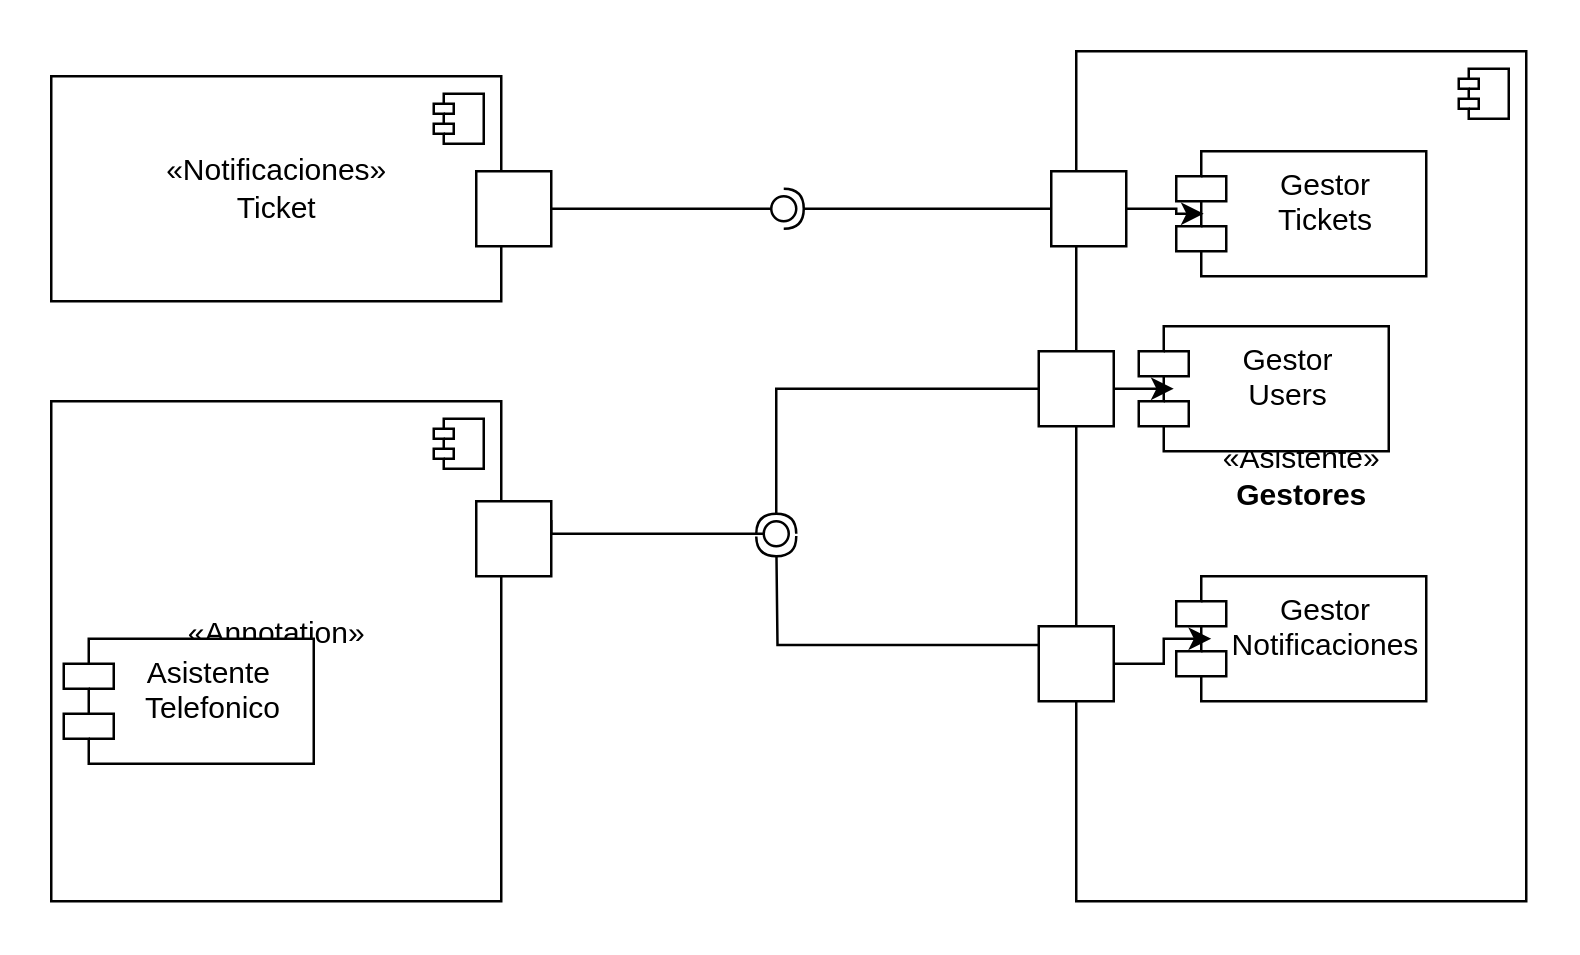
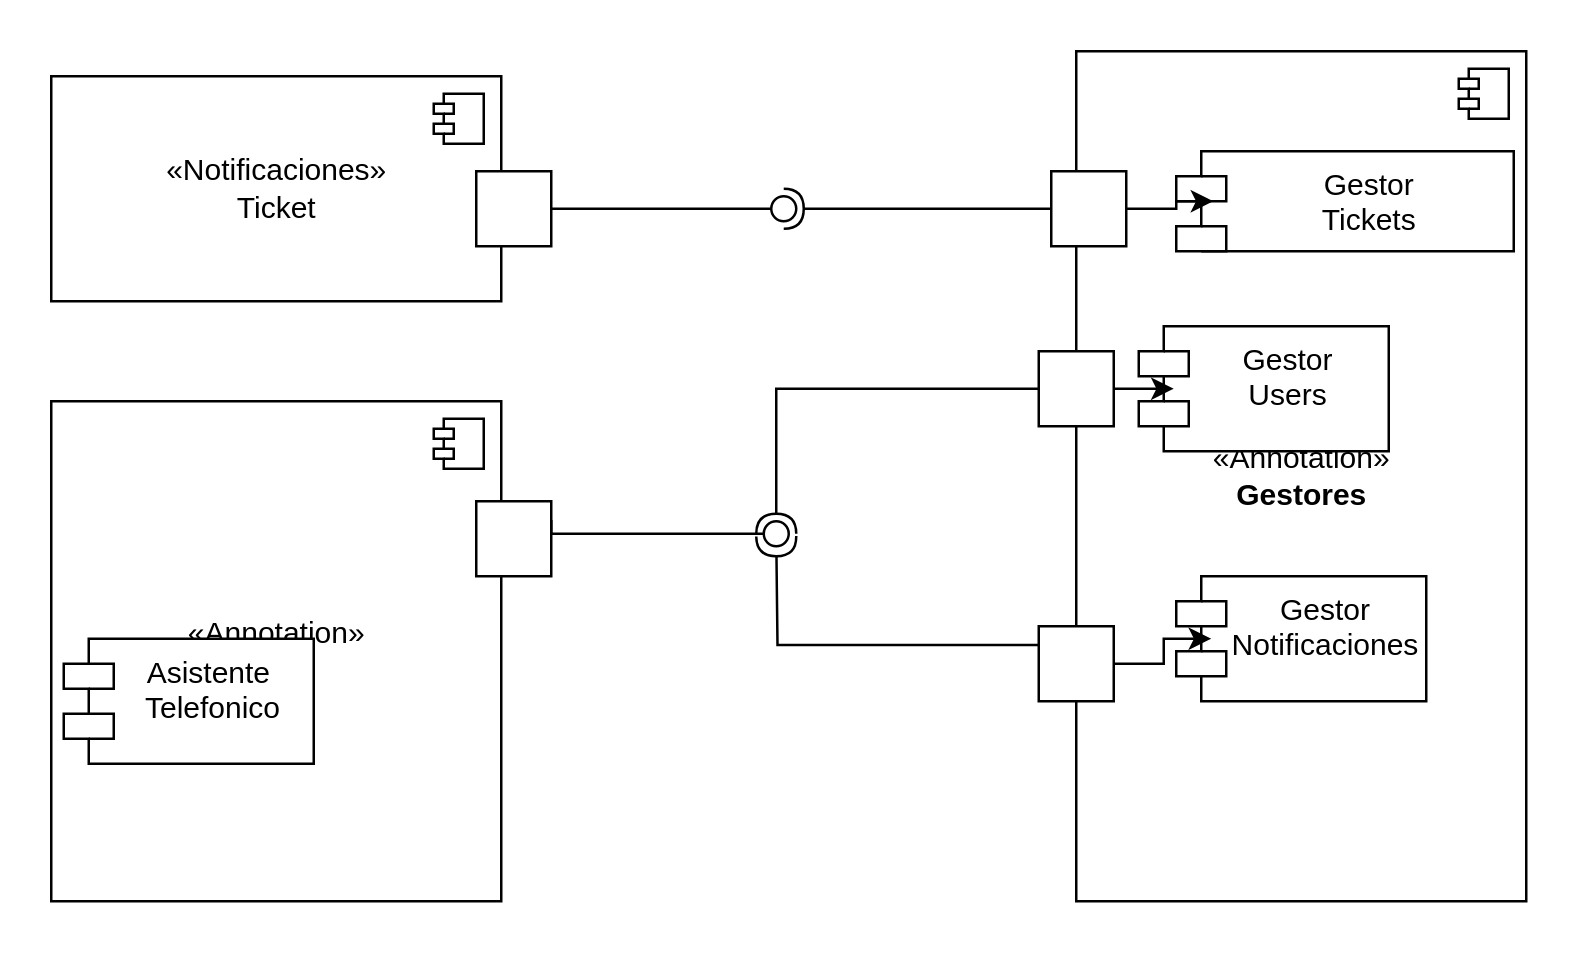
- <mxCell id="12" value="Gestor&#10;Tickets" style="shape=module;align=left;spacingLeft=20;align=center;verticalAlign=top;" vertex="1" parent="1"><mxGeometry x="470" y="60" width="100" height="50" as="geometry" /></mxCell>
+ <mxCell id="12" value="Gestor&#10;Tickets" style="shape=module;align=left;spacingLeft=20;align=center;verticalAlign=top;" vertex="1" parent="1"><mxGeometry x="470" y="60" width="135" height="40" as="geometry" /></mxCell>
- <mxCell id="10" value="«Asistente»&lt;br&gt;&lt;b&gt;Gestores&lt;/b&gt;" style="html=1;dropTarget=0;" vertex="1" parent="1"><mxGeometry x="430" y="20" width="180" height="340" as="geometry" /></mxCell>
+ <mxCell id="10" value="«Annotation»&lt;br&gt;&lt;b&gt;Gestores&lt;/b&gt;" style="html=1;dropTarget=0;" vertex="1" parent="1"><mxGeometry x="430" y="20" width="180" height="340" as="geometry" /></mxCell>
